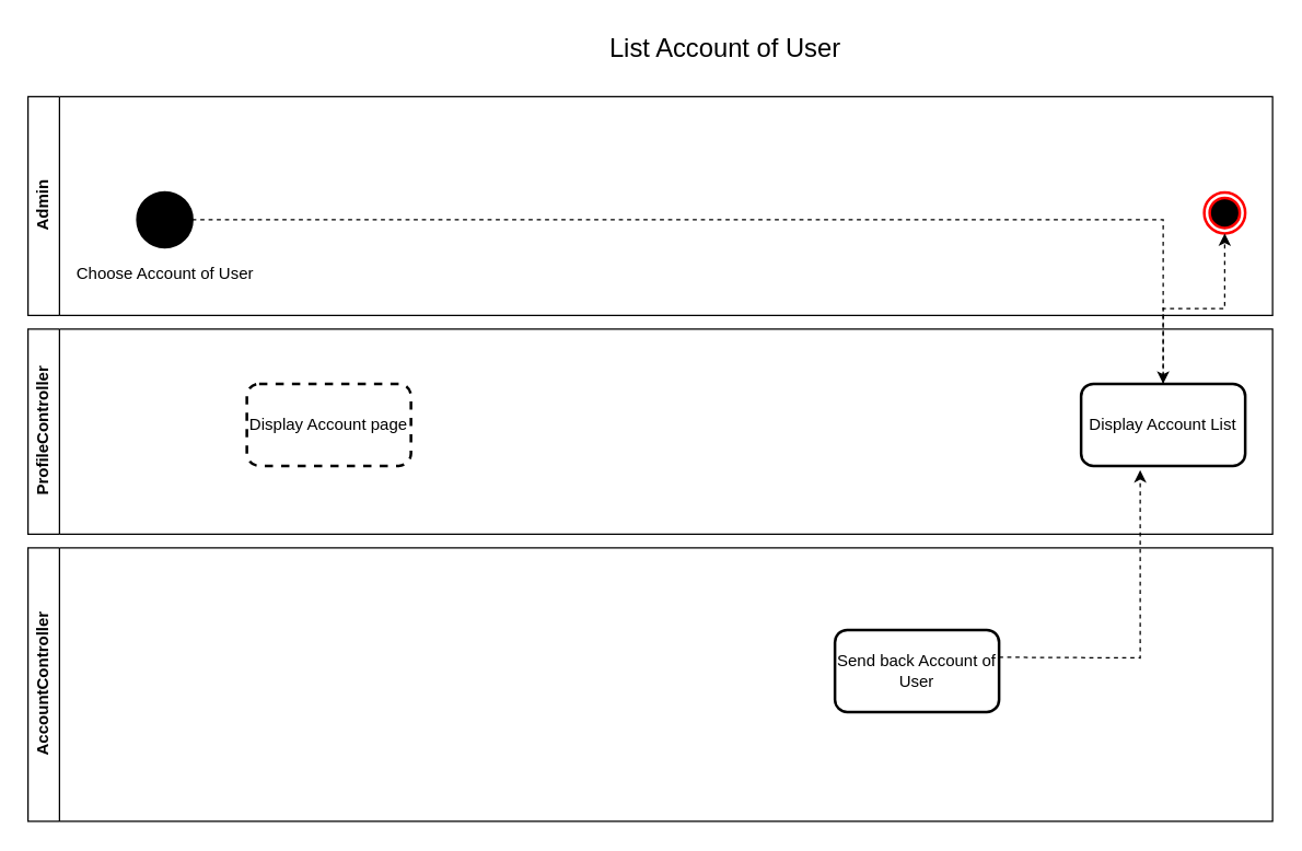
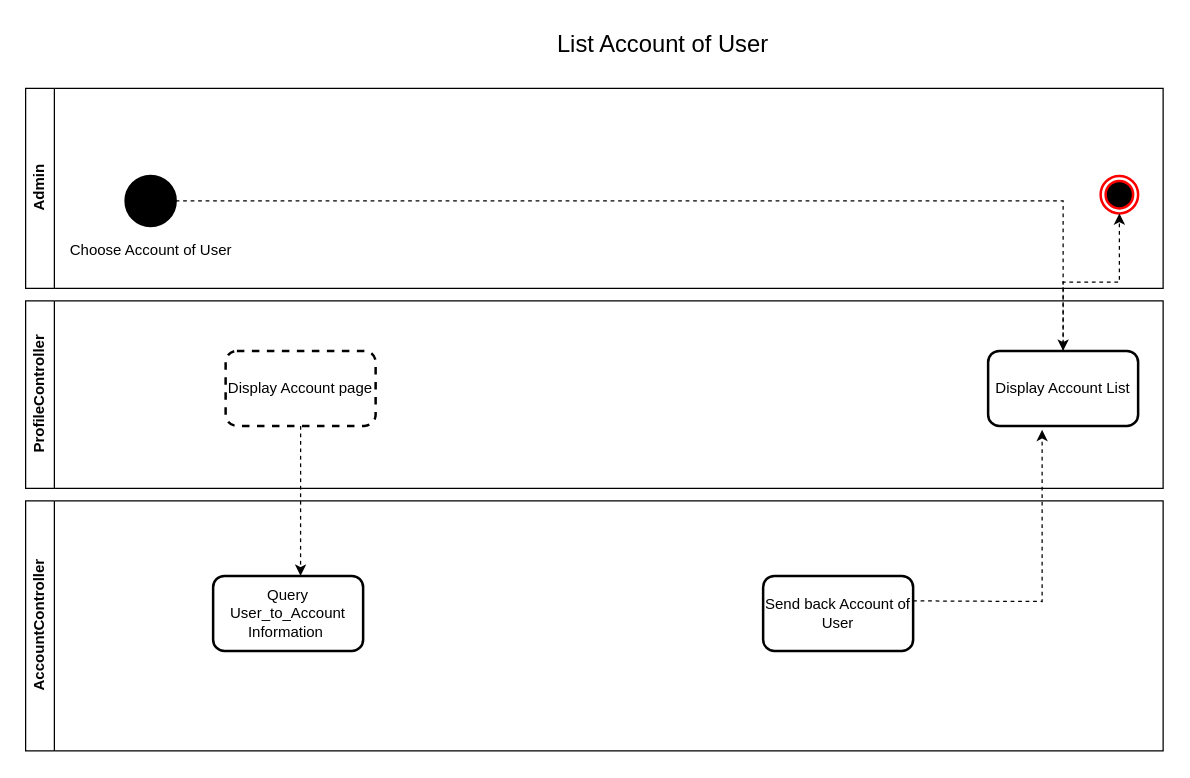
+ <mxCell id="15" style="edgeStyle=orthogonalEdgeStyle;rounded=0;orthogonalLoop=1;jettySize=auto;html=1;entryX=0.583;entryY=0;entryDx=0;entryDy=0;entryPerimeter=0;dashed=1;exitX=0.5;exitY=1;exitDx=0;exitDy=0;" edge="1" parent="1" source="7" target="9"><mxGeometry relative="1" as="geometry"><Array as="points"><mxPoint x="240" y="360" /><mxPoint x="240" y="360" /></Array></mxGeometry></mxCell>
+ <mxCell id="9" value="Query User_to_Account Information&amp;nbsp;" style="rounded=1;whiteSpace=wrap;html=1;strokeWidth=2;fontFamily=Helvetica;fontSize=12;" vertex="1" parent="8"><mxGeometry x="150" y="60" width="120" height="60" as="geometry" /></mxCell>
